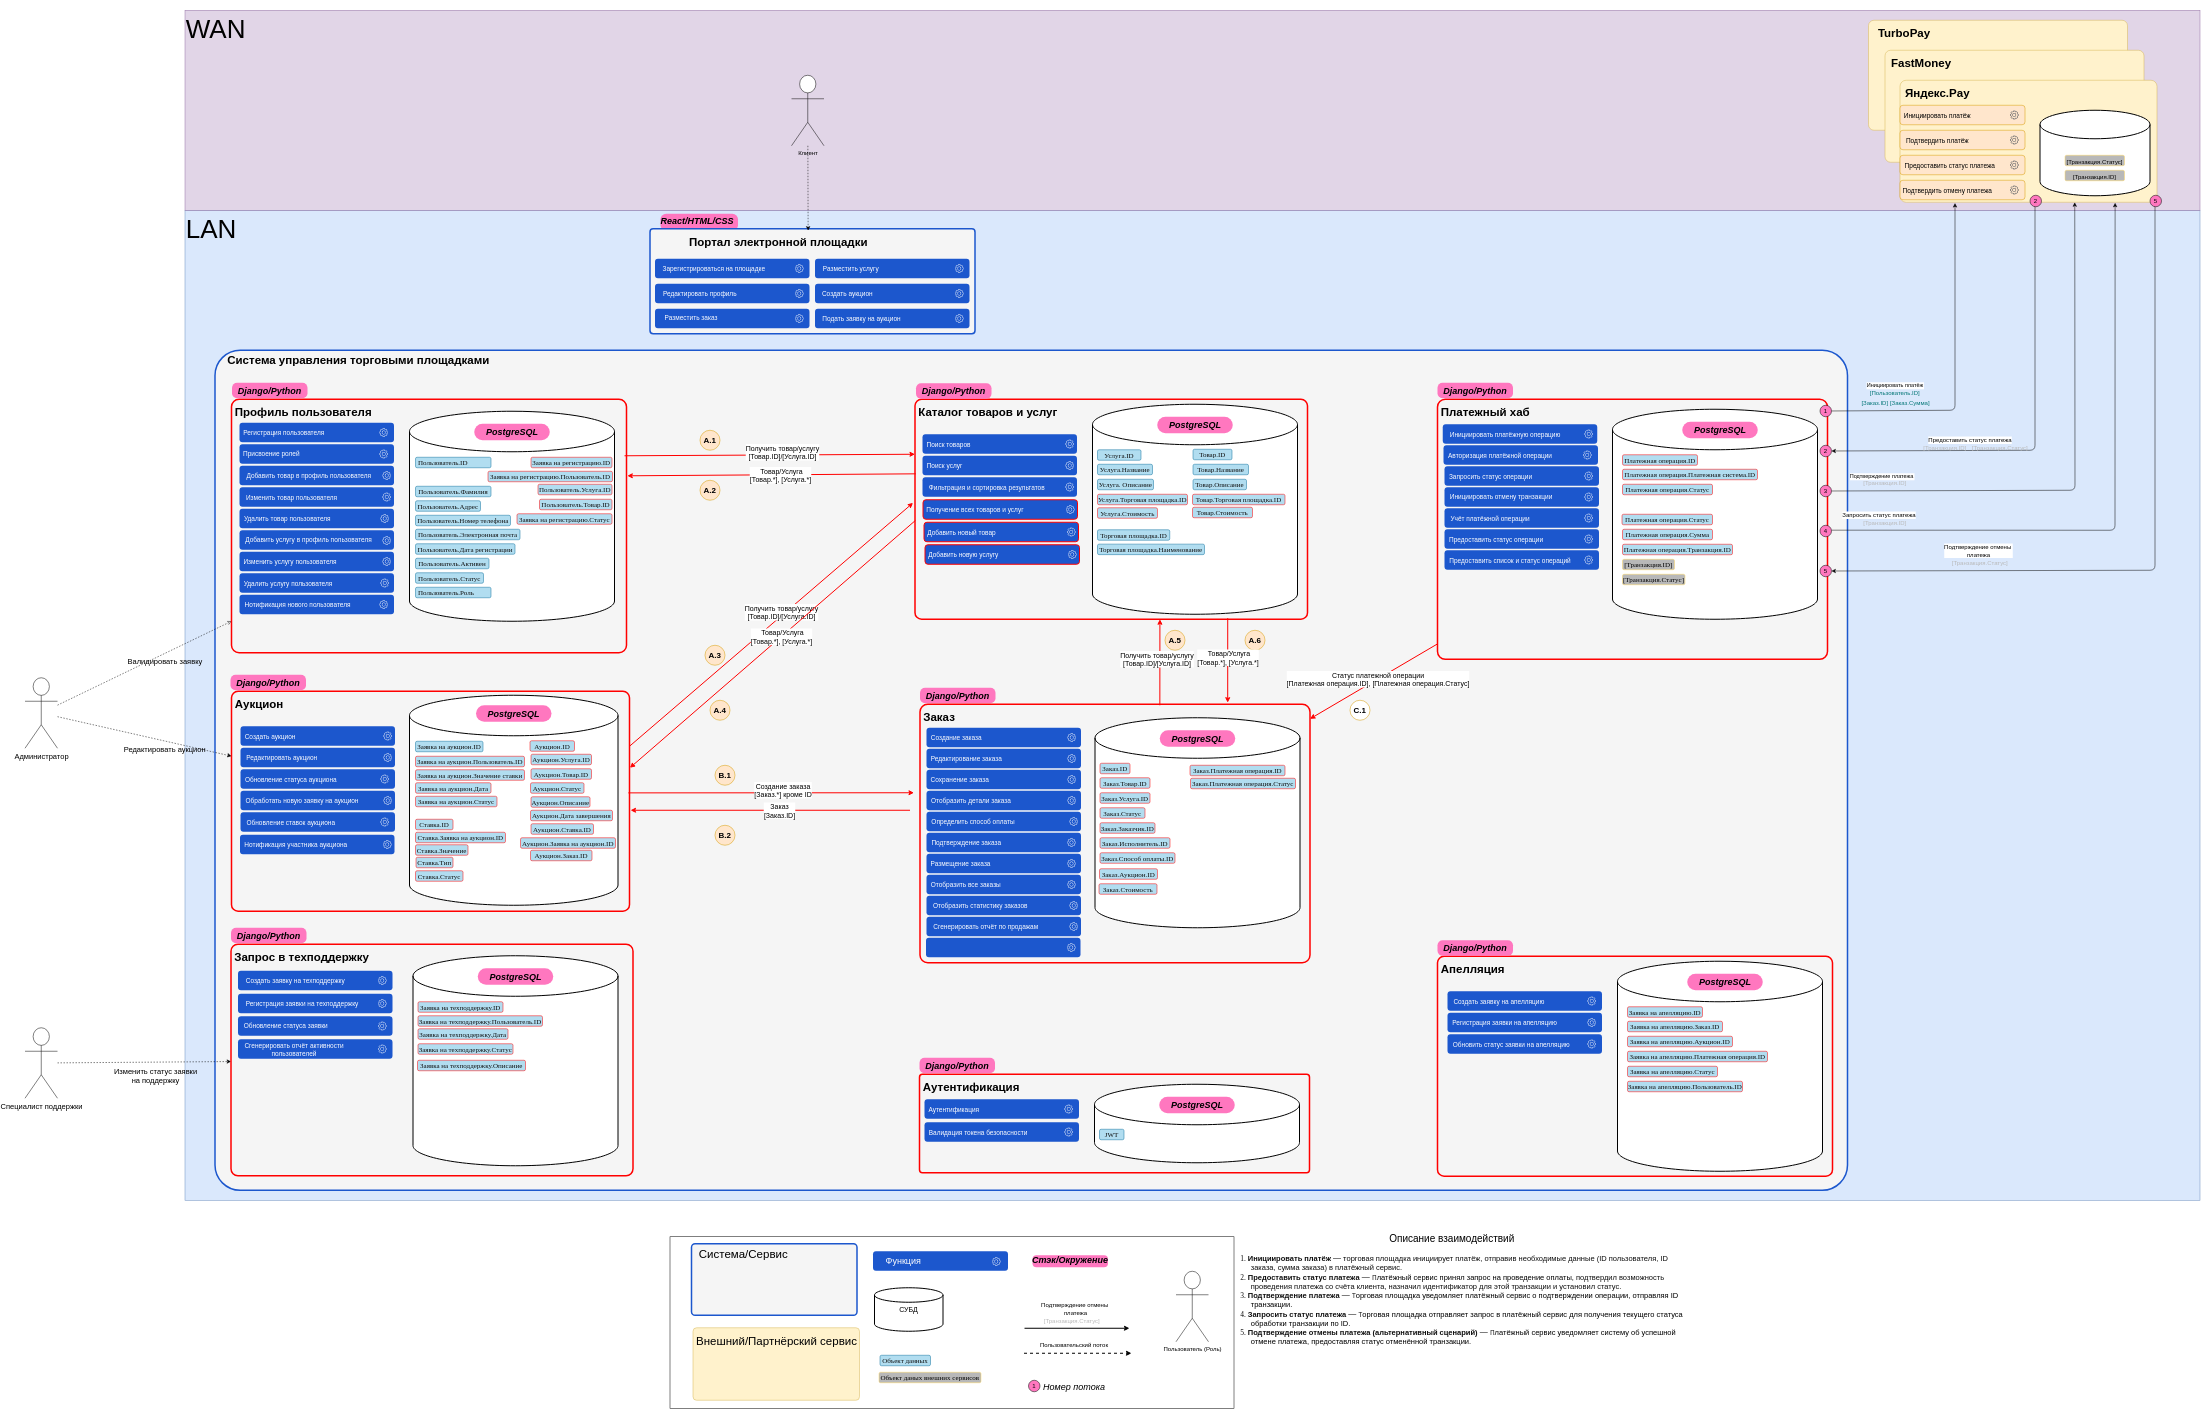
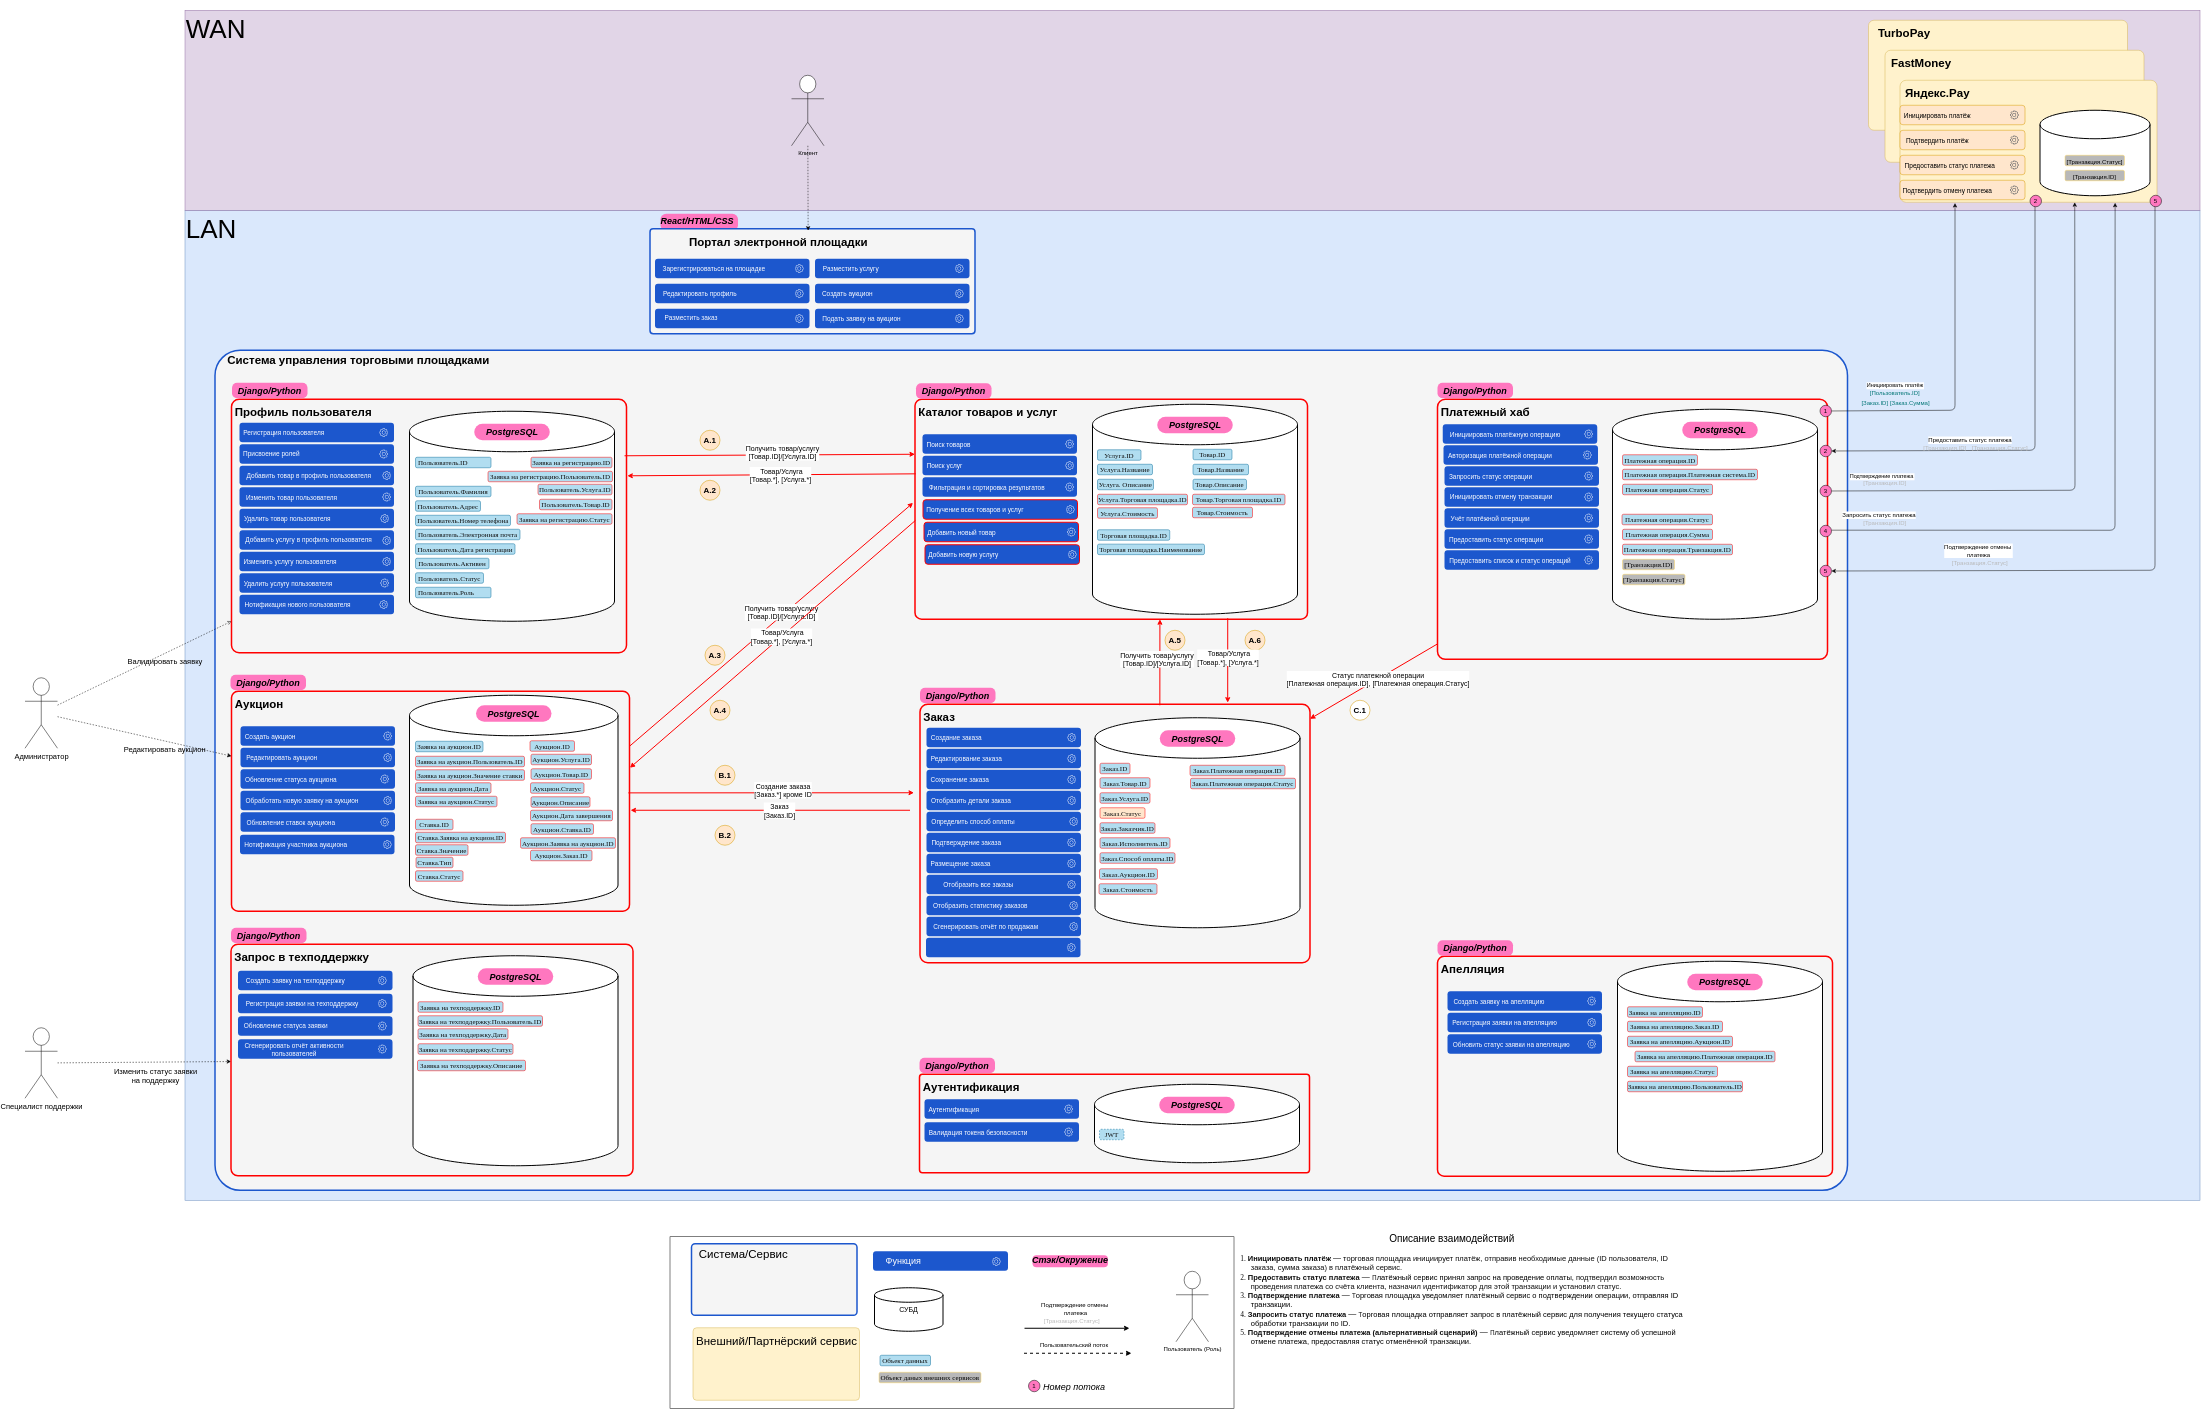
- <mxCell id="186" value="&lt;p style=&quot;margin: 0px 0px 0px 13px; text-indent: -13px; font-variant-numeric: normal; font-variant-east-asian: normal; font-variant-alternates: normal; font-kerning: auto; font-optical-sizing: auto; font-feature-settings: normal; font-variation-settings: normal; font-variant-position: normal; font-stretch: normal; font-size: 14px; line-height: normal; color: rgb(14, 14, 14); text-align: start;&quot; class=&quot;p1&quot;&gt;&lt;font face=&quot;Times New Roman&quot;&gt;Заказ.Статус&lt;/font&gt;&lt;/p&gt;" style="rounded=1;whiteSpace=wrap;html=1;fillColor=#b1ddf0;strokeColor=#FF0000;" parent="135" vertex="1"><mxGeometry x="360" y="245" width="90" height="21" as="geometry" /></mxCell>
+ <mxCell id="186" value="&lt;p style=&quot;margin: 0px 0px 0px 13px; text-indent: -13px; font-variant-numeric: normal; font-variant-east-asian: normal; font-variant-alternates: normal; font-kerning: auto; font-optical-sizing: auto; font-feature-settings: normal; font-variation-settings: normal; font-variant-position: normal; font-stretch: normal; font-size: 14px; line-height: normal; color: rgb(14, 14, 14); text-align: start;&quot; class=&quot;p1&quot;&gt;&lt;font face=&quot;Times New Roman&quot;&gt;Заказ.Статус&lt;/font&gt;&lt;/p&gt;" style="rounded=1;whiteSpace=wrap;html=1;fillColor=#ffe6cc;strokeColor=#FF0000;" parent="135" vertex="1"><mxGeometry x="360" y="245" width="90" height="21" as="geometry" /></mxCell>
- <mxCell id="162" value="Отобразить все заказы" style="text;html=1;align=center;verticalAlign=middle;whiteSpace=wrap;rounded=1;fontSize=13;fontColor=#FFFFFF;strokeColor=none;" parent="159" vertex="1"><mxGeometry x="3" y="4.5" width="152" height="30" as="geometry" /></mxCell>
+ <mxCell id="162" value="Отобразить все заказы" style="text;html=1;align=center;verticalAlign=middle;whiteSpace=wrap;rounded=1;fontSize=13;fontColor=#FFFFFF;strokeColor=none;" parent="159" vertex="1"><mxGeometry x="28" y="4.5" width="152" height="30" as="geometry" /></mxCell>
- <mxCell id="469" value="&lt;p style=&quot;margin: 0px 0px 0px 13px; text-indent: -13px; font-variant-numeric: normal; font-variant-east-asian: normal; font-variant-alternates: normal; font-kerning: auto; font-optical-sizing: auto; font-feature-settings: normal; font-variation-settings: normal; font-variant-position: normal; font-stretch: normal; font-size: 14px; line-height: normal; color: rgb(14, 14, 14); text-align: start;&quot; class=&quot;p1&quot;&gt;&lt;span style=&quot;font-family: &amp;quot;Times New Roman&amp;quot;;&quot;&gt;Заявка на апелляцию.Платежная операция.ID&lt;/span&gt;&lt;br&gt;&lt;/p&gt;" style="rounded=1;whiteSpace=wrap;html=1;fillColor=#b1ddf0;strokeColor=#FF0000;" parent="462" vertex="1"><mxGeometry x="10" y="180" width="280" height="21" as="geometry" /></mxCell>
+ <mxCell id="469" value="&lt;p style=&quot;margin: 0px 0px 0px 13px; text-indent: -13px; font-variant-numeric: normal; font-variant-east-asian: normal; font-variant-alternates: normal; font-kerning: auto; font-optical-sizing: auto; font-feature-settings: normal; font-variation-settings: normal; font-variant-position: normal; font-stretch: normal; font-size: 14px; line-height: normal; color: rgb(14, 14, 14); text-align: start;&quot; class=&quot;p1&quot;&gt;&lt;span style=&quot;font-family: &amp;quot;Times New Roman&amp;quot;;&quot;&gt;Заявка на апелляцию.Платежная операция.ID&lt;/span&gt;&lt;br&gt;&lt;/p&gt;" style="rounded=1;whiteSpace=wrap;html=1;fillColor=#b1ddf0;strokeColor=#FF0000;" parent="462" vertex="1"><mxGeometry x="25" y="180" width="280" height="21" as="geometry" /></mxCell>
- <mxCell id="447" value="&lt;p style=&quot;margin: 0px 0px 0px 13px; text-indent: -13px; font-variant-numeric: normal; font-variant-east-asian: normal; font-variant-alternates: normal; font-kerning: auto; font-optical-sizing: auto; font-feature-settings: normal; font-variation-settings: normal; font-variant-position: normal; font-stretch: normal; line-height: normal; color: rgb(14, 14, 14); text-align: start;&quot; class=&quot;p1&quot;&gt;&lt;font face=&quot;Times New Roman&quot;&gt;&lt;span style=&quot;font-size: 14px;&quot;&gt;JWT&lt;/span&gt;&lt;/font&gt;&lt;/p&gt;" style="rounded=1;whiteSpace=wrap;html=1;fillColor=#b1ddf0;strokeColor=#10739e;" parent="433" vertex="1"><mxGeometry x="360" y="143" width="49" height="21" as="geometry" /></mxCell>
+ <mxCell id="447" value="&lt;p style=&quot;margin: 0px 0px 0px 13px; text-indent: -13px; font-variant-numeric: normal; font-variant-east-asian: normal; font-variant-alternates: normal; font-kerning: auto; font-optical-sizing: auto; font-feature-settings: normal; font-variation-settings: normal; font-variant-position: normal; font-stretch: normal; line-height: normal; color: rgb(14, 14, 14); text-align: start;&quot; class=&quot;p1&quot;&gt;&lt;font face=&quot;Times New Roman&quot;&gt;&lt;span style=&quot;font-size: 14px;&quot;&gt;JWT&lt;/span&gt;&lt;/font&gt;&lt;/p&gt;" style="rounded=1;whiteSpace=wrap;html=1;fillColor=#b1ddf0;strokeColor=#10739e;dashed=1;" parent="433" vertex="1"><mxGeometry x="360" y="143" width="49" height="21" as="geometry" /></mxCell>
